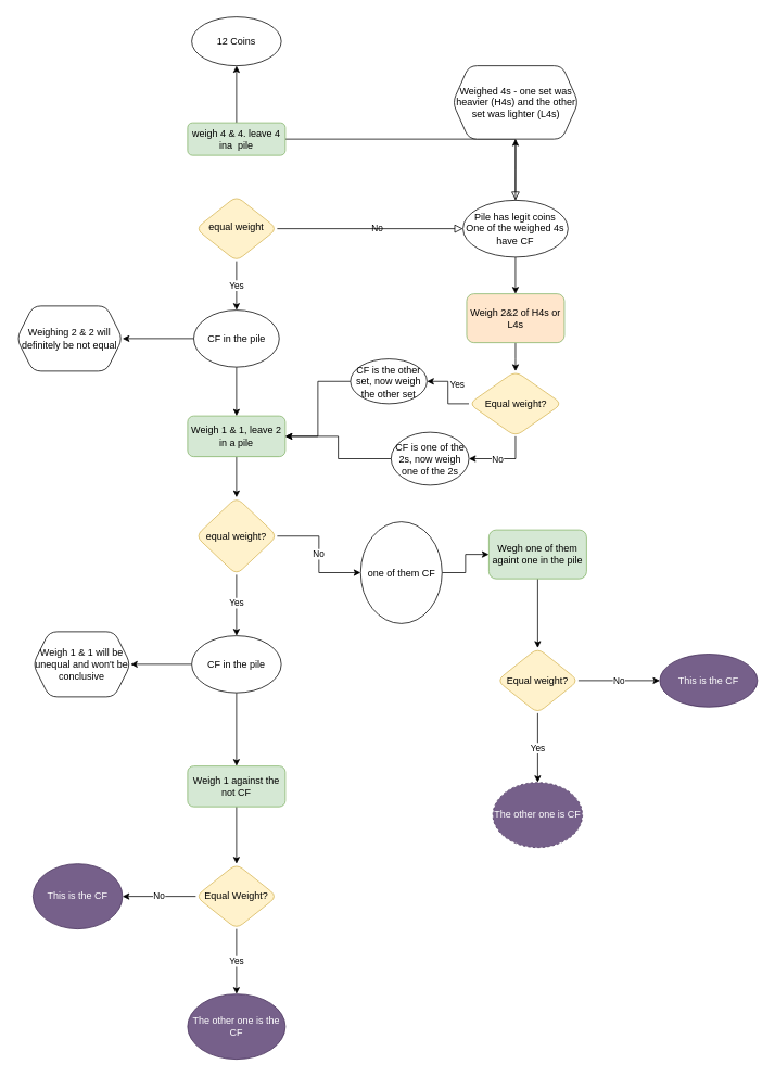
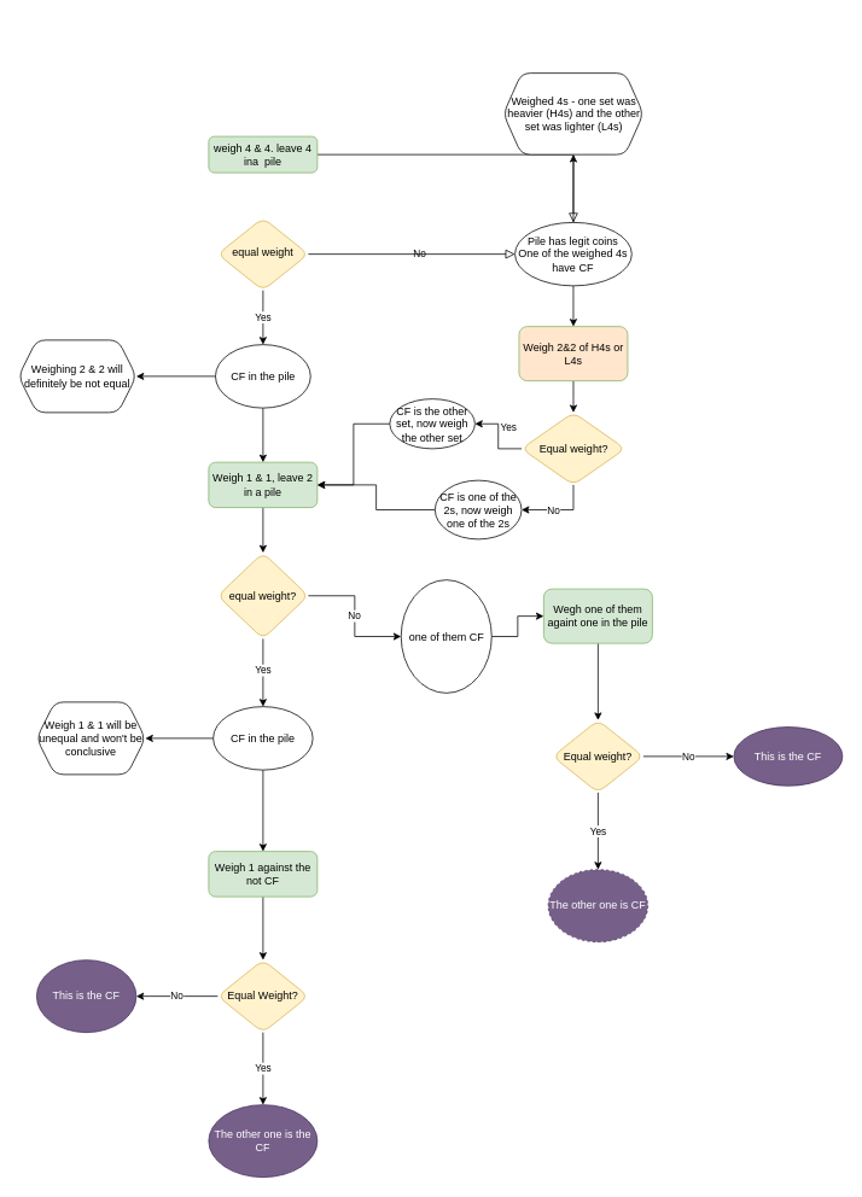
- <mxCell id="13" value="12 Coins" style="ellipse;whiteSpace=wrap;html=1;" vertex="1" parent="1"><mxGeometry x="235" y="20" width="110" height="60" as="geometry" /></mxCell>
- <mxCell id="3" value="" style="edgeStyle=orthogonalEdgeStyle;rounded=0;orthogonalLoop=1;jettySize=auto;html=1;entryX=0.5;entryY=1;entryDx=0;entryDy=0;" edge="1" parent="1" source="4" target="13"><mxGeometry relative="1" as="geometry"><mxPoint x="290" y="80" as="targetPoint" /></mxGeometry></mxCell>
